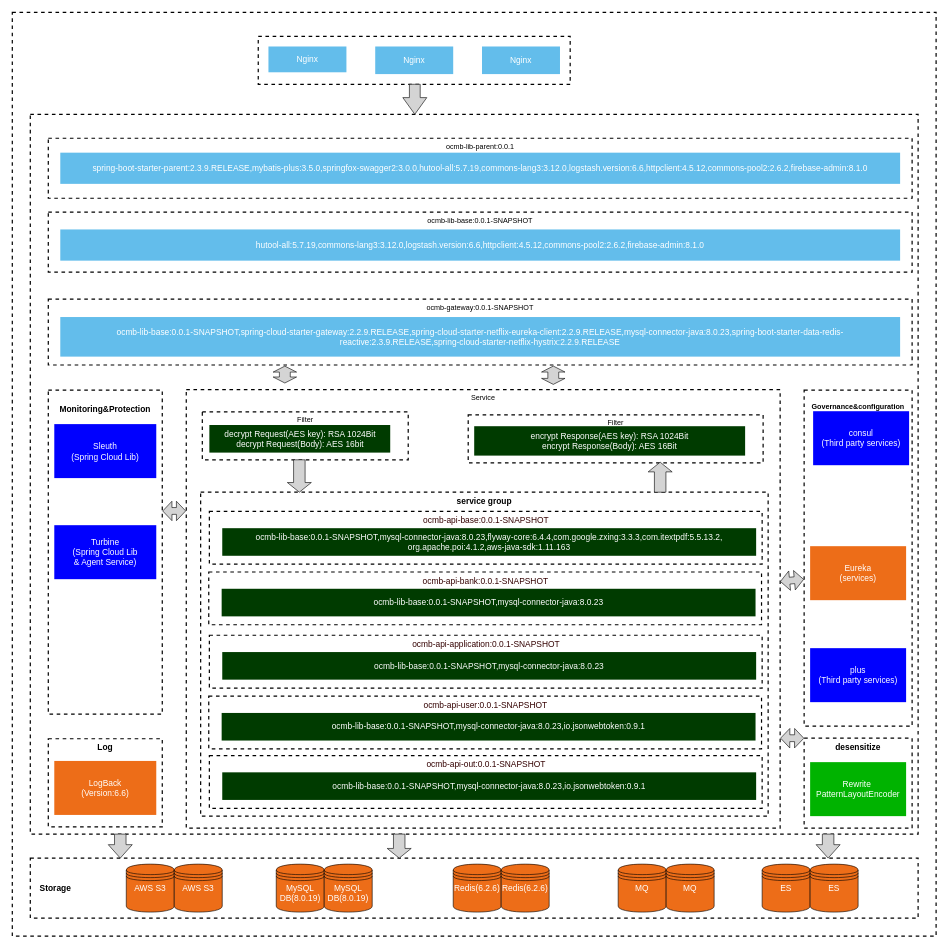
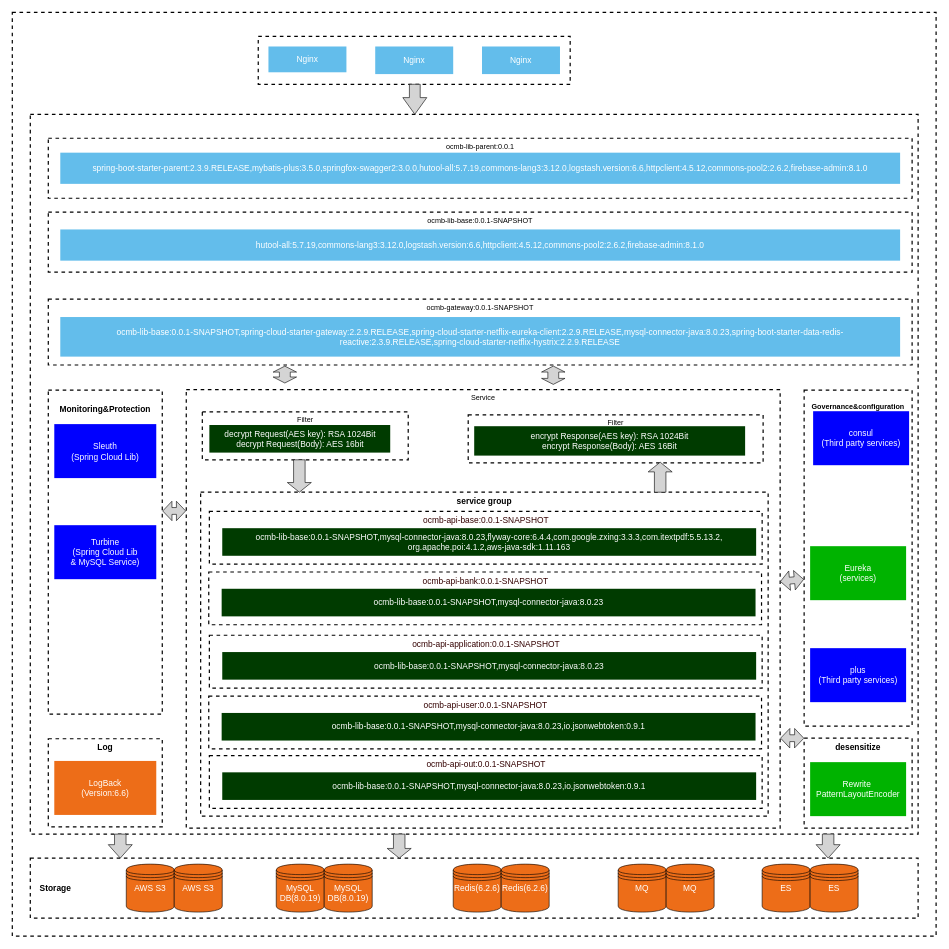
- <mxCell id="16" value="Turbine&lt;br&gt;(Spring Cloud Lib&lt;br&gt;&amp;amp; Agent Service)" style="rounded=0;whiteSpace=wrap;html=1;dashed=1;strokeWidth=2;fillColor=#0000FF;fontSize=14;strokeColor=none;fontColor=#FFFFFF;" parent="1" vertex="1"><mxGeometry x="90" y="875" width="170" height="90" as="geometry" /></mxCell>
+ <mxCell id="16" value="Turbine&lt;br&gt;(Spring Cloud Lib&lt;br&gt;&amp;amp; MySQL Service)" style="rounded=0;whiteSpace=wrap;html=1;dashed=1;strokeWidth=2;fillColor=#0000FF;fontSize=14;strokeColor=none;fontColor=#FFFFFF;" parent="1" vertex="1"><mxGeometry x="90" y="875" width="170" height="90" as="geometry" /></mxCell>
- <mxCell id="22" value="Eureka&lt;br&gt;&lt;div&gt;(services)&lt;/div&gt;" style="rounded=0;whiteSpace=wrap;html=1;dashed=1;strokeWidth=2;fillColor=#ed6d18;fontSize=14;strokeColor=none;fontColor=#FFFFFF;" parent="1" vertex="1"><mxGeometry x="1350" y="910" width="160" height="90" as="geometry" /></mxCell>
+ <mxCell id="22" value="Eureka&lt;br&gt;&lt;div&gt;(services)&lt;/div&gt;" style="rounded=0;whiteSpace=wrap;html=1;dashed=1;strokeWidth=2;fillColor=#00B300;fontSize=14;strokeColor=none;fontColor=#FFFFFF;" parent="1" vertex="1"><mxGeometry x="1350" y="910" width="160" height="90" as="geometry" /></mxCell>
